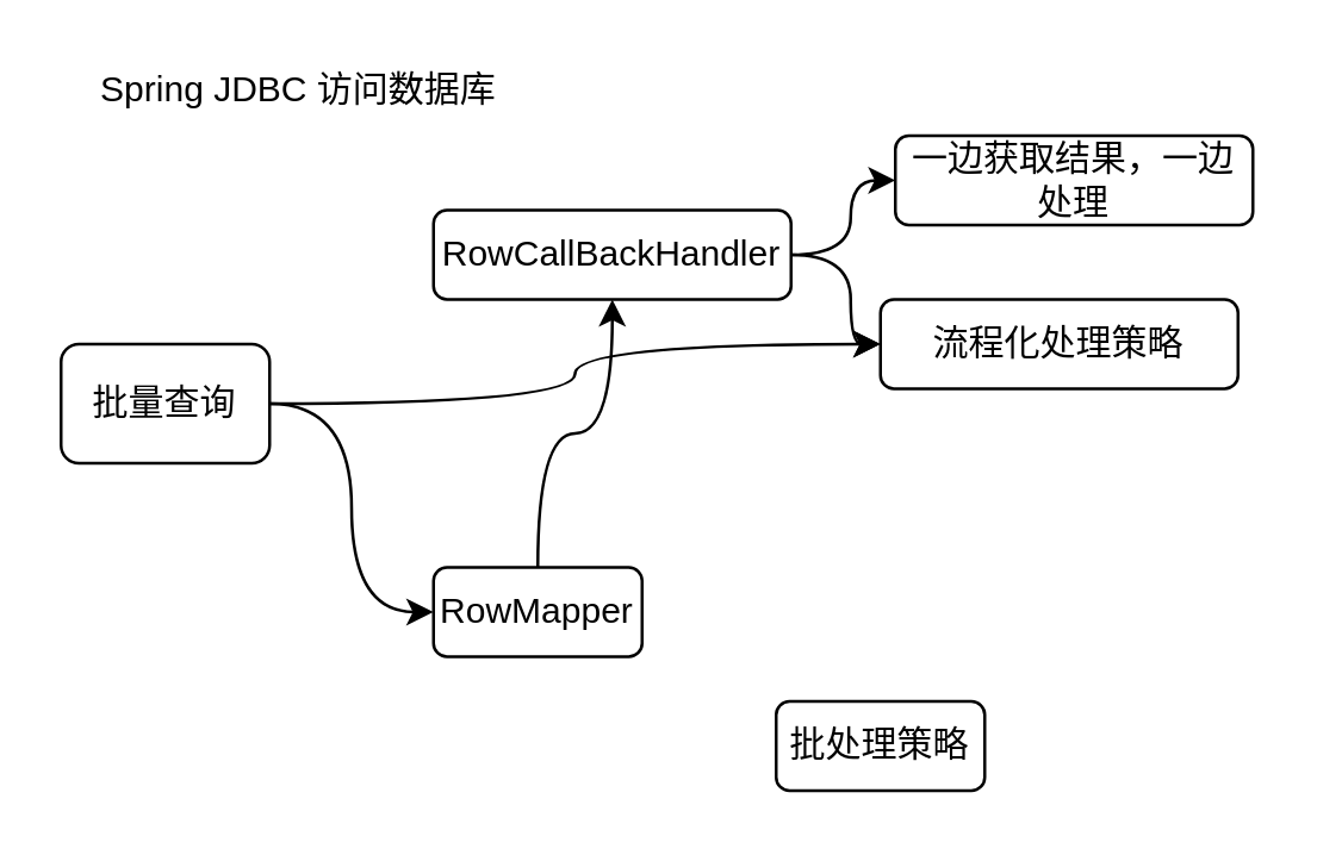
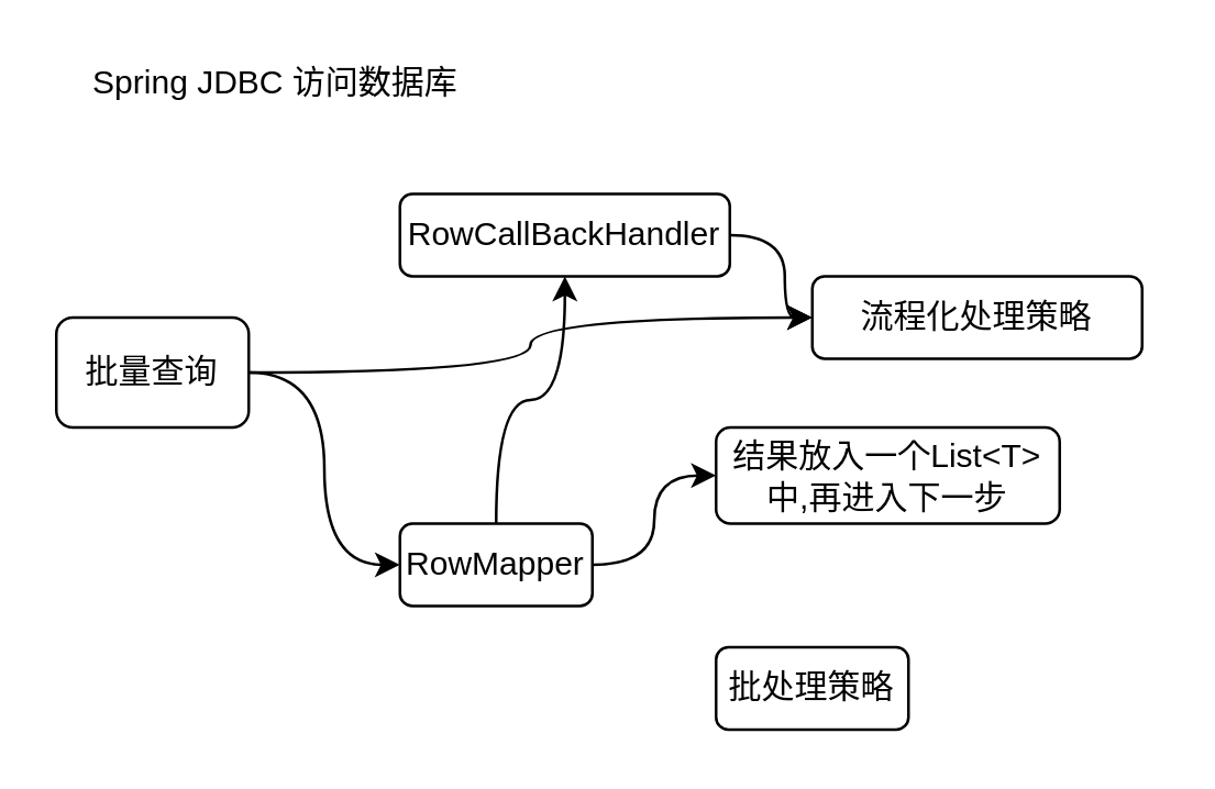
- <mxCell id="14" value="一边获取结果，一边处理" style="rounded=1;whiteSpace=wrap;html=1;" vertex="1" parent="1"><mxGeometry x="300" y="45" width="120" height="30" as="geometry" /></mxCell>
- <mxCell id="11" value="" style="edgeStyle=orthogonalEdgeStyle;curved=1;rounded=0;orthogonalLoop=1;jettySize=auto;html=1;" edge="1" parent="1" source="13" target="14"><mxGeometry relative="1" as="geometry" /></mxCell>
+ <mxCell id="10" value="结果放入一个List&amp;lt;T&amp;gt;中,再进入下一步" style="rounded=1;whiteSpace=wrap;html=1;" vertex="1" parent="1"><mxGeometry x="260" y="155" width="125" height="35" as="geometry" /></mxCell>
+ <mxCell id="6" value="" style="edgeStyle=orthogonalEdgeStyle;curved=1;rounded=0;orthogonalLoop=1;jettySize=auto;html=1;" edge="1" parent="1" source="8" target="10"><mxGeometry relative="1" as="geometry" /></mxCell>
